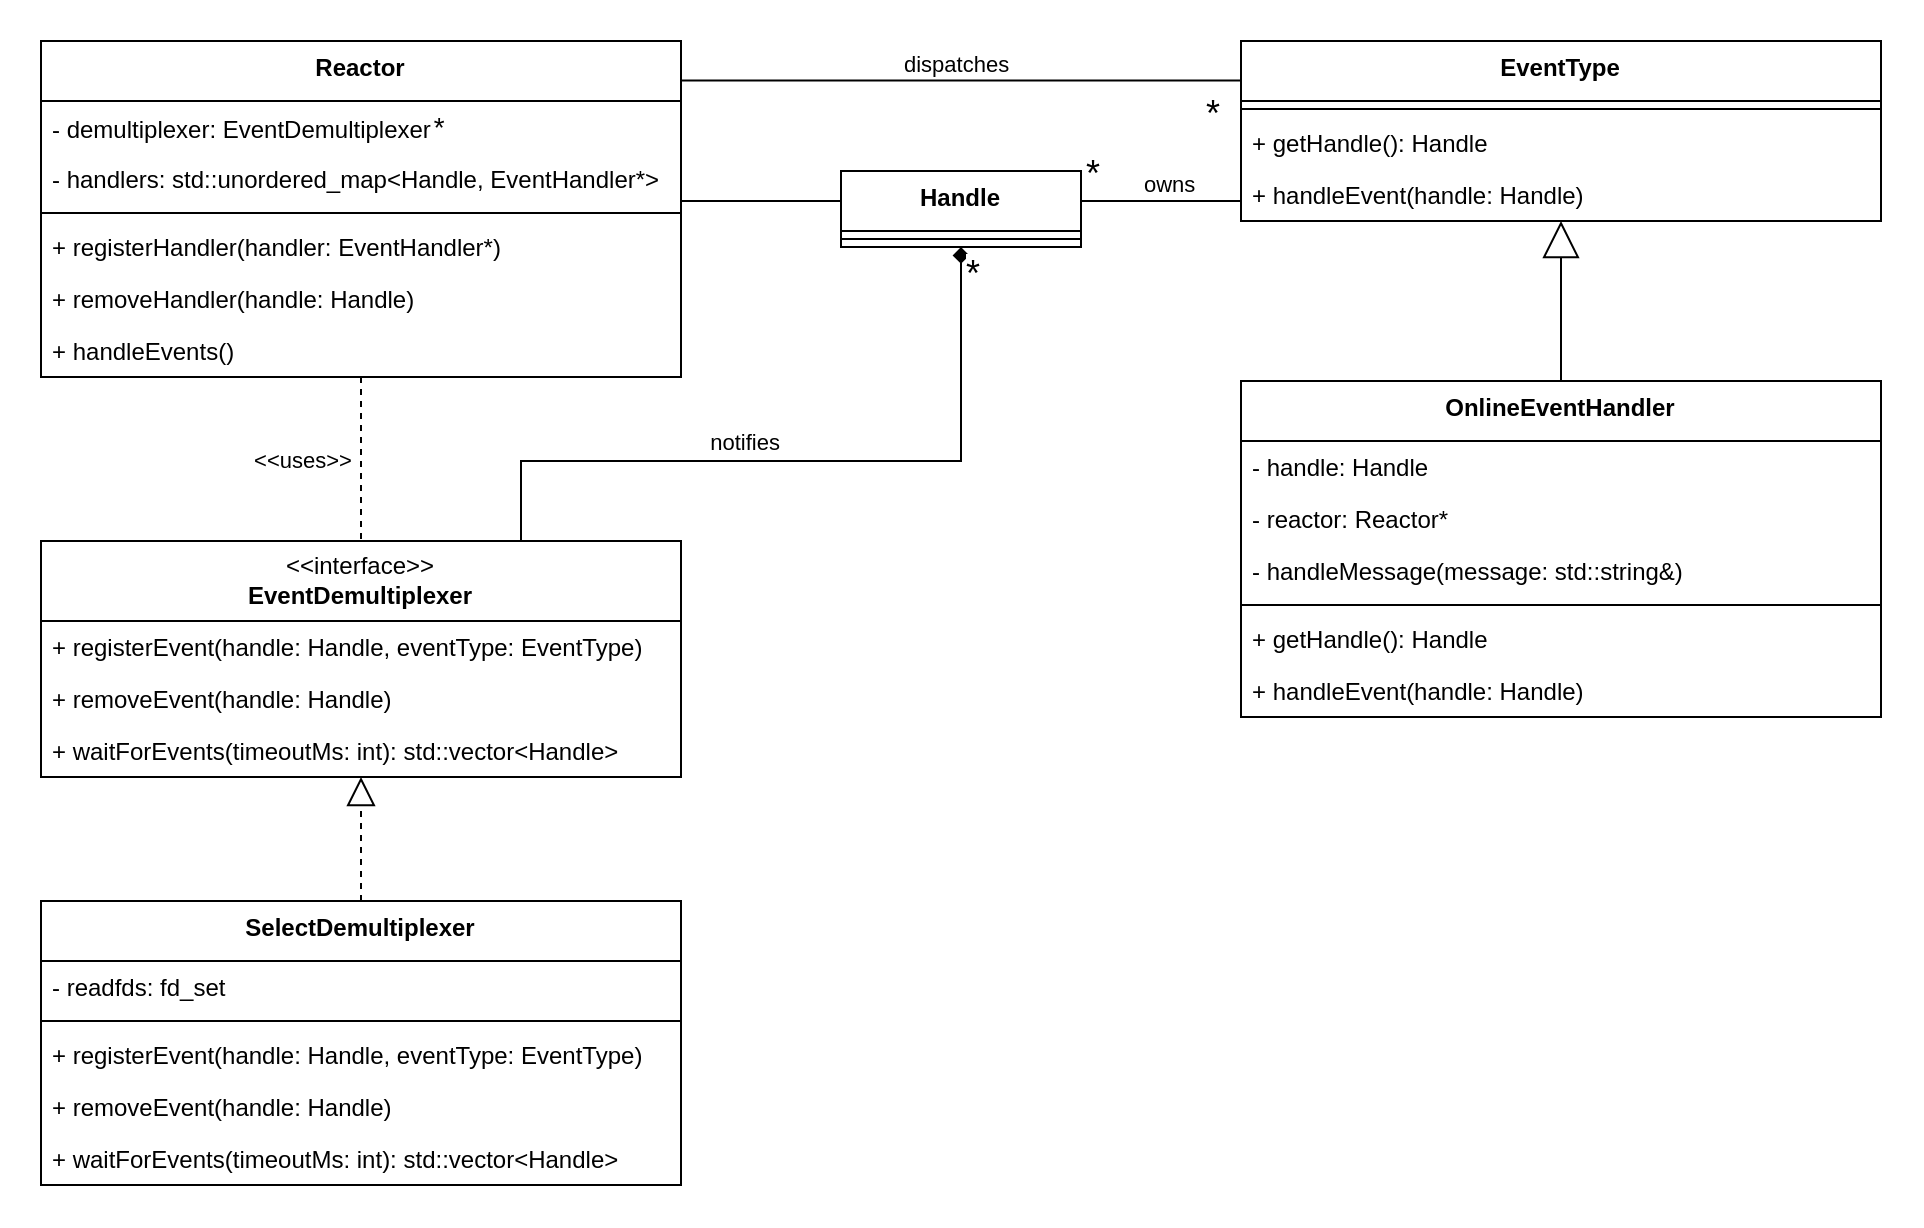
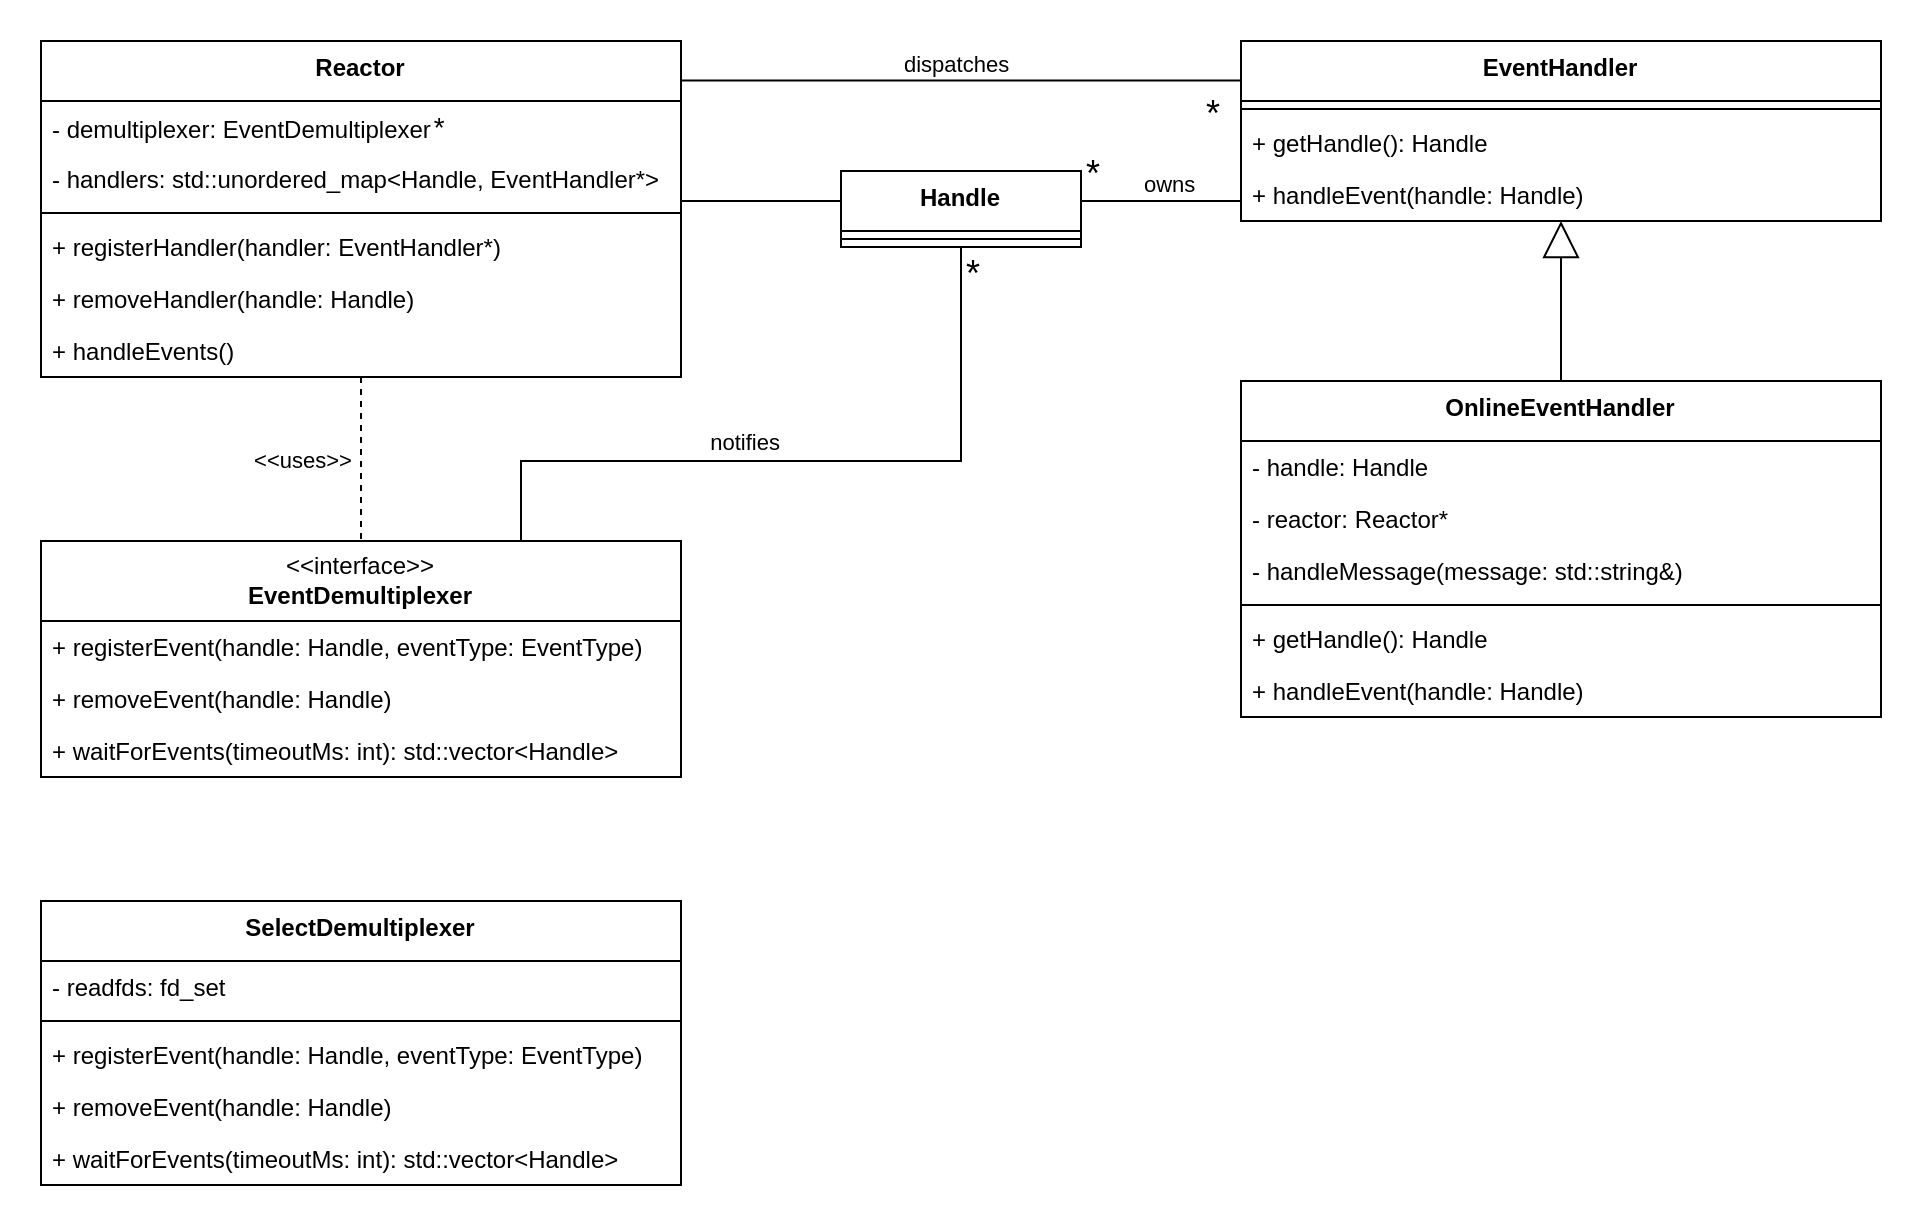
- <mxCell id="19" value="EventType" style="swimlane;fontStyle=1;align=center;verticalAlign=top;childLayout=stackLayout;horizontal=1;startSize=30;horizontalStack=0;resizeParent=1;resizeParentMax=0;resizeLast=0;collapsible=1;marginBottom=0;whiteSpace=wrap;html=1;" vertex="1" parent="1"><mxGeometry x="620" y="20" width="320" height="90" as="geometry" /></mxCell>
+ <mxCell id="19" value="EventHandler" style="swimlane;fontStyle=1;align=center;verticalAlign=top;childLayout=stackLayout;horizontal=1;startSize=30;horizontalStack=0;resizeParent=1;resizeParentMax=0;resizeLast=0;collapsible=1;marginBottom=0;whiteSpace=wrap;html=1;" vertex="1" parent="1"><mxGeometry x="620" y="20" width="320" height="90" as="geometry" /></mxCell>
- <mxCell id="42" value="" style="endArrow=diamond;html=1;edgeStyle=orthogonalEdgeStyle;rounded=0;exitX=0.75;exitY=0;exitDx=0;exitDy=0;entryX=0.5;entryY=1;entryDx=0;entryDy=0;" edge="1" parent="1" source="9" target="40"><mxGeometry relative="1" as="geometry"><mxPoint x="300" y="220" as="sourcePoint" /><mxPoint x="480" y="140" as="targetPoint" /><Array as="points"><mxPoint x="260" y="230" /><mxPoint x="480" y="230" /></Array></mxGeometry></mxCell>
+ <mxCell id="42" value="" style="endArrow=none;html=1;edgeStyle=orthogonalEdgeStyle;rounded=0;exitX=0.75;exitY=0;exitDx=0;exitDy=0;entryX=0.5;entryY=1;entryDx=0;entryDy=0;" edge="1" parent="1" source="9" target="40"><mxGeometry relative="1" as="geometry"><mxPoint x="300" y="220" as="sourcePoint" /><mxPoint x="480" y="140" as="targetPoint" /><Array as="points"><mxPoint x="260" y="230" /><mxPoint x="480" y="230" /></Array></mxGeometry></mxCell>
- <mxCell id="30" value="" style="endArrow=block;dashed=1;endFill=0;endSize=12;html=1;rounded=0;exitX=0.5;exitY=0;exitDx=0;exitDy=0;entryX=0.5;entryY=1;entryDx=0;entryDy=0;" edge="1" parent="1" source="13" target="9"><mxGeometry width="160" relative="1" as="geometry"><mxPoint x="-360" y="560" as="sourcePoint" /><mxPoint x="180" y="390" as="targetPoint" /></mxGeometry></mxCell>
